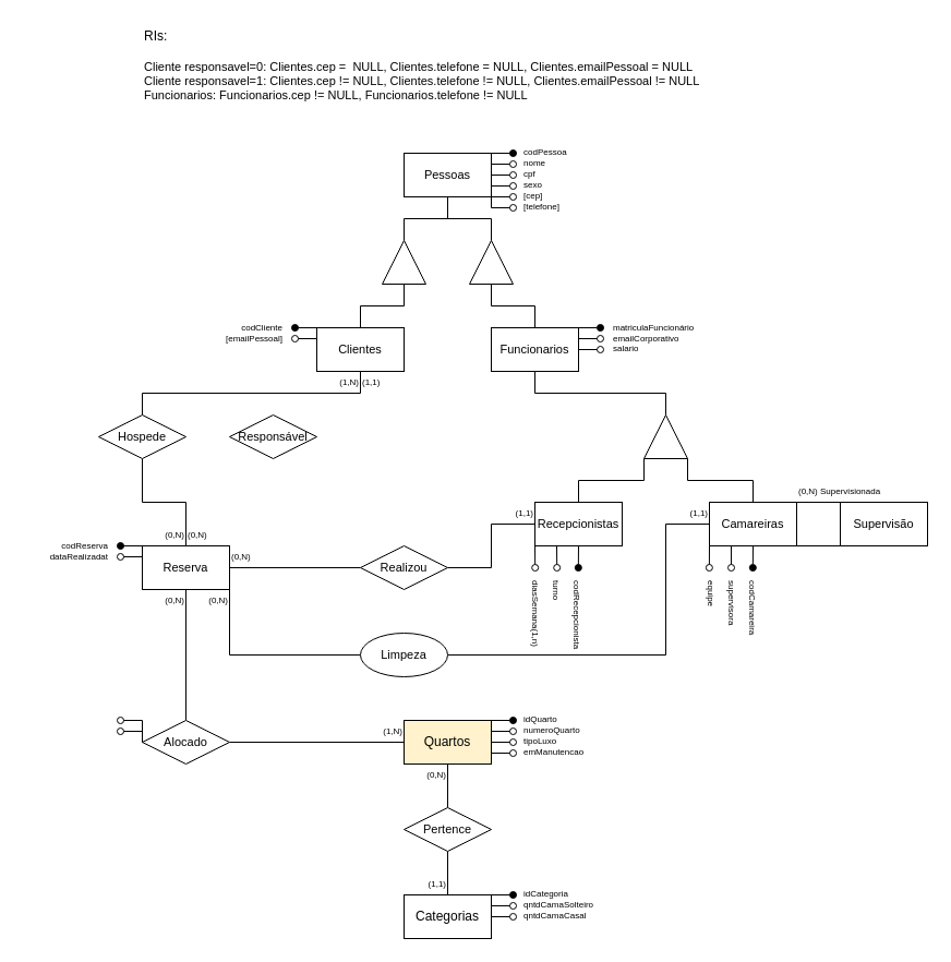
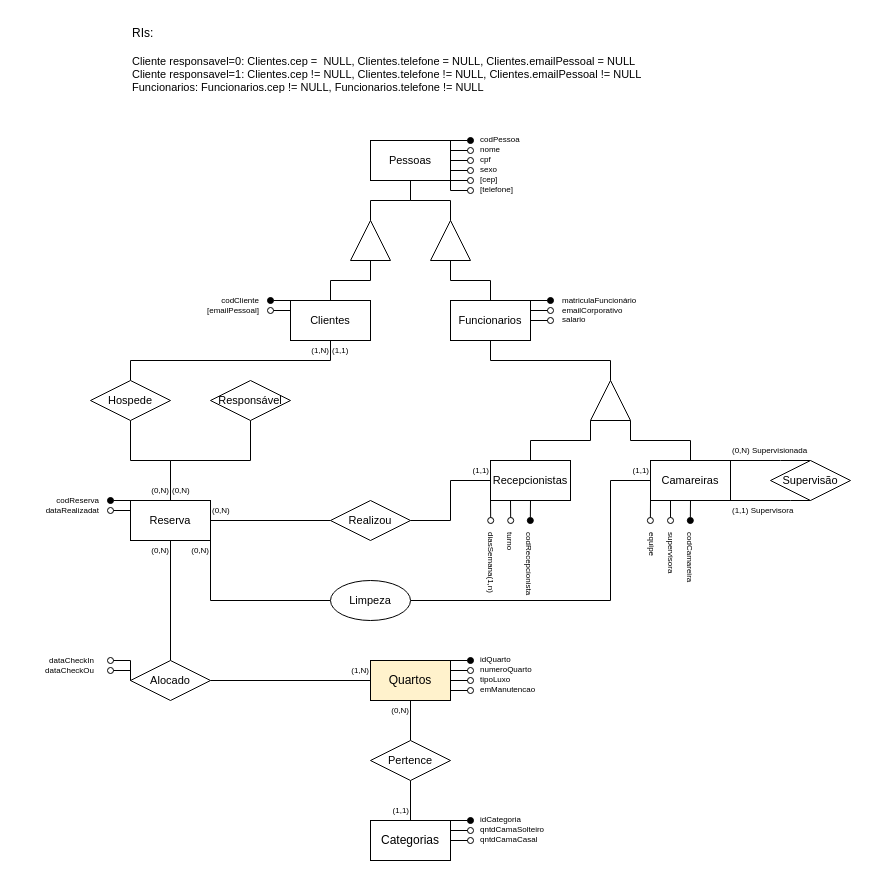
+ <mxCell id="57" style="edgeStyle=orthogonalEdgeStyle;rounded=0;orthogonalLoop=1;jettySize=auto;html=1;exitX=0.5;exitY=0;exitDx=0;exitDy=0;entryX=0.5;entryY=1;entryDx=0;entryDy=0;endArrow=none;endFill=0;" edge="1" parent="1" source="58" target="89"><mxGeometry relative="1" as="geometry" /></mxCell>
- <mxCell id="74" value="Supervisão" style="whiteSpace=wrap;html=1;strokeWidth=1;fontFamily=Helvetica;fontSize=11;labelBackgroundColor=none;rounded=0;" vertex="1" parent="1"><mxGeometry x="770" y="460" width="80" height="40" as="geometry" /></mxCell>
+ <mxCell id="74" value="Supervisão" style="rhombus;whiteSpace=wrap;html=1;rounded=0;strokeWidth=1;fontFamily=Helvetica;fontSize=11;labelBackgroundColor=none;" vertex="1" parent="1"><mxGeometry x="770" y="460" width="80" height="40" as="geometry" /></mxCell>
+ <mxCell id="85" value="(1,1) Supervisora" style="text;html=1;align=left;verticalAlign=middle;resizable=0;points=[];autosize=1;strokeColor=none;fillColor=none;fontSize=8;fontFamily=Helvetica;labelBackgroundColor=none;" vertex="1" parent="1"><mxGeometry x="730" y="500" width="90" height="20" as="geometry" /></mxCell>
+ <mxCell id="88" value="&lt;div&gt;dataCheckIn&lt;/div&gt;dataCheckOu" style="text;html=1;align=right;verticalAlign=middle;resizable=0;points=[];autosize=1;strokeColor=none;fillColor=none;fontSize=8;fontFamily=Helvetica;labelBackgroundColor=none;" vertex="1" parent="1"><mxGeometry x="25" y="650" width="70" height="30" as="geometry" /></mxCell>
